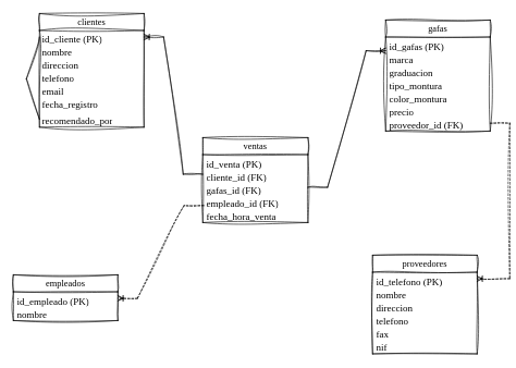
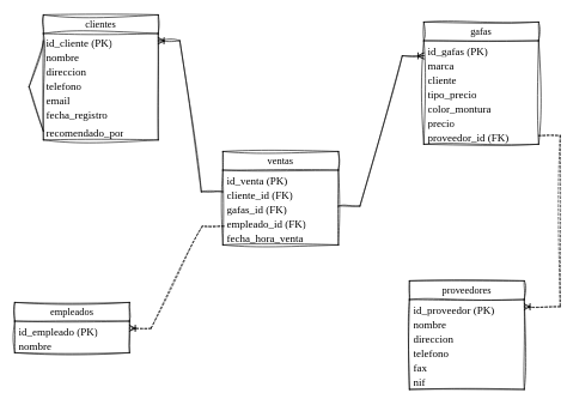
- <mxCell id="20" value="graduacion" style="text;strokeColor=none;fillColor=none;spacingLeft=4;spacingRight=4;overflow=hidden;rotatable=0;points=[[0,0.5],[1,0.5]];portConstraint=eastwest;fontSize=15;whiteSpace=wrap;html=1;fontFamily=Architects Daughter;" vertex="1" parent="17"><mxGeometry y="66" width="160" height="20" as="geometry" /></mxCell>
+ <mxCell id="20" value="cliente" style="text;strokeColor=none;fillColor=none;spacingLeft=4;spacingRight=4;overflow=hidden;rotatable=0;points=[[0,0.5],[1,0.5]];portConstraint=eastwest;fontSize=15;whiteSpace=wrap;html=1;fontFamily=Architects Daughter;" vertex="1" parent="17"><mxGeometry y="66" width="160" height="20" as="geometry" /></mxCell>
- <mxCell id="21" value="tipo_montura&lt;br style=&quot;font-size: 15px;&quot;&gt;" style="text;strokeColor=none;fillColor=none;spacingLeft=4;spacingRight=4;overflow=hidden;rotatable=0;points=[[0,0.5],[1,0.5]];portConstraint=eastwest;fontSize=15;whiteSpace=wrap;html=1;fontFamily=Architects Daughter;" vertex="1" parent="17"><mxGeometry y="86" width="160" height="20" as="geometry" /></mxCell>
+ <mxCell id="21" value="tipo_precio&lt;br style=&quot;font-size: 15px;&quot;&gt;" style="text;strokeColor=none;fillColor=none;spacingLeft=4;spacingRight=4;overflow=hidden;rotatable=0;points=[[0,0.5],[1,0.5]];portConstraint=eastwest;fontSize=15;whiteSpace=wrap;html=1;fontFamily=Architects Daughter;" vertex="1" parent="17"><mxGeometry y="86" width="160" height="20" as="geometry" /></mxCell>
- <mxCell id="29" value="id_telefono (PK)&lt;br style=&quot;font-size: 15px;&quot;&gt;" style="text;strokeColor=none;fillColor=none;spacingLeft=4;spacingRight=4;overflow=hidden;rotatable=0;points=[[0,0.5],[1,0.5]];portConstraint=eastwest;fontSize=15;whiteSpace=wrap;html=1;fontFamily=Architects Daughter;" vertex="1" parent="28"><mxGeometry y="26" width="160" height="20" as="geometry" /></mxCell>
+ <mxCell id="29" value="id_proveedor (PK)&lt;br style=&quot;font-size: 15px;&quot;&gt;" style="text;strokeColor=none;fillColor=none;spacingLeft=4;spacingRight=4;overflow=hidden;rotatable=0;points=[[0,0.5],[1,0.5]];portConstraint=eastwest;fontSize=15;whiteSpace=wrap;html=1;fontFamily=Architects Daughter;" vertex="1" parent="28"><mxGeometry y="26" width="160" height="20" as="geometry" /></mxCell>
